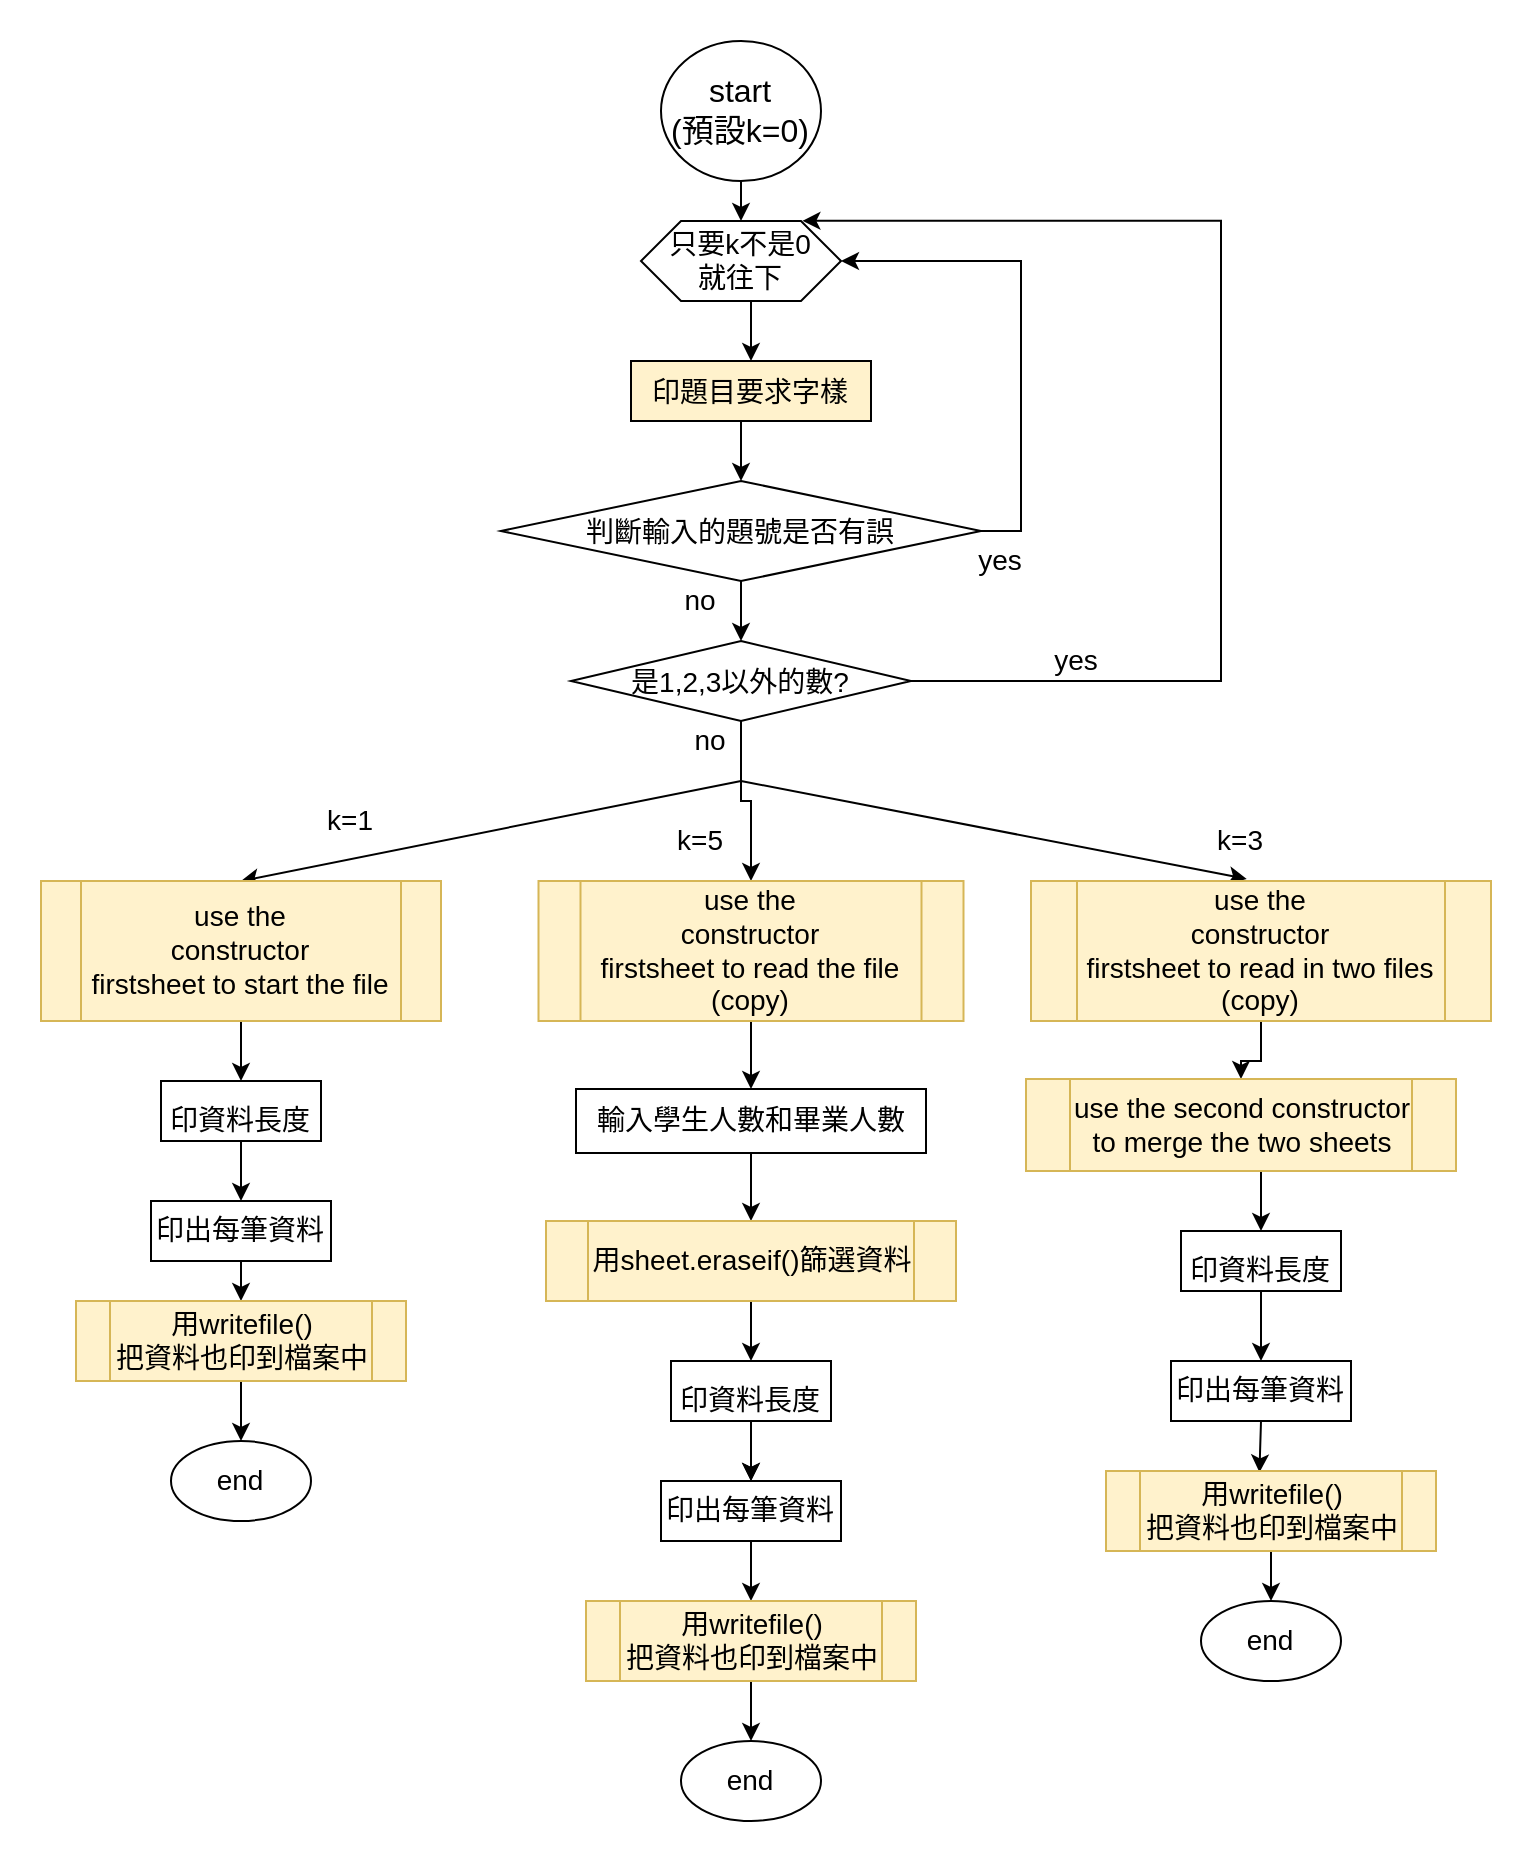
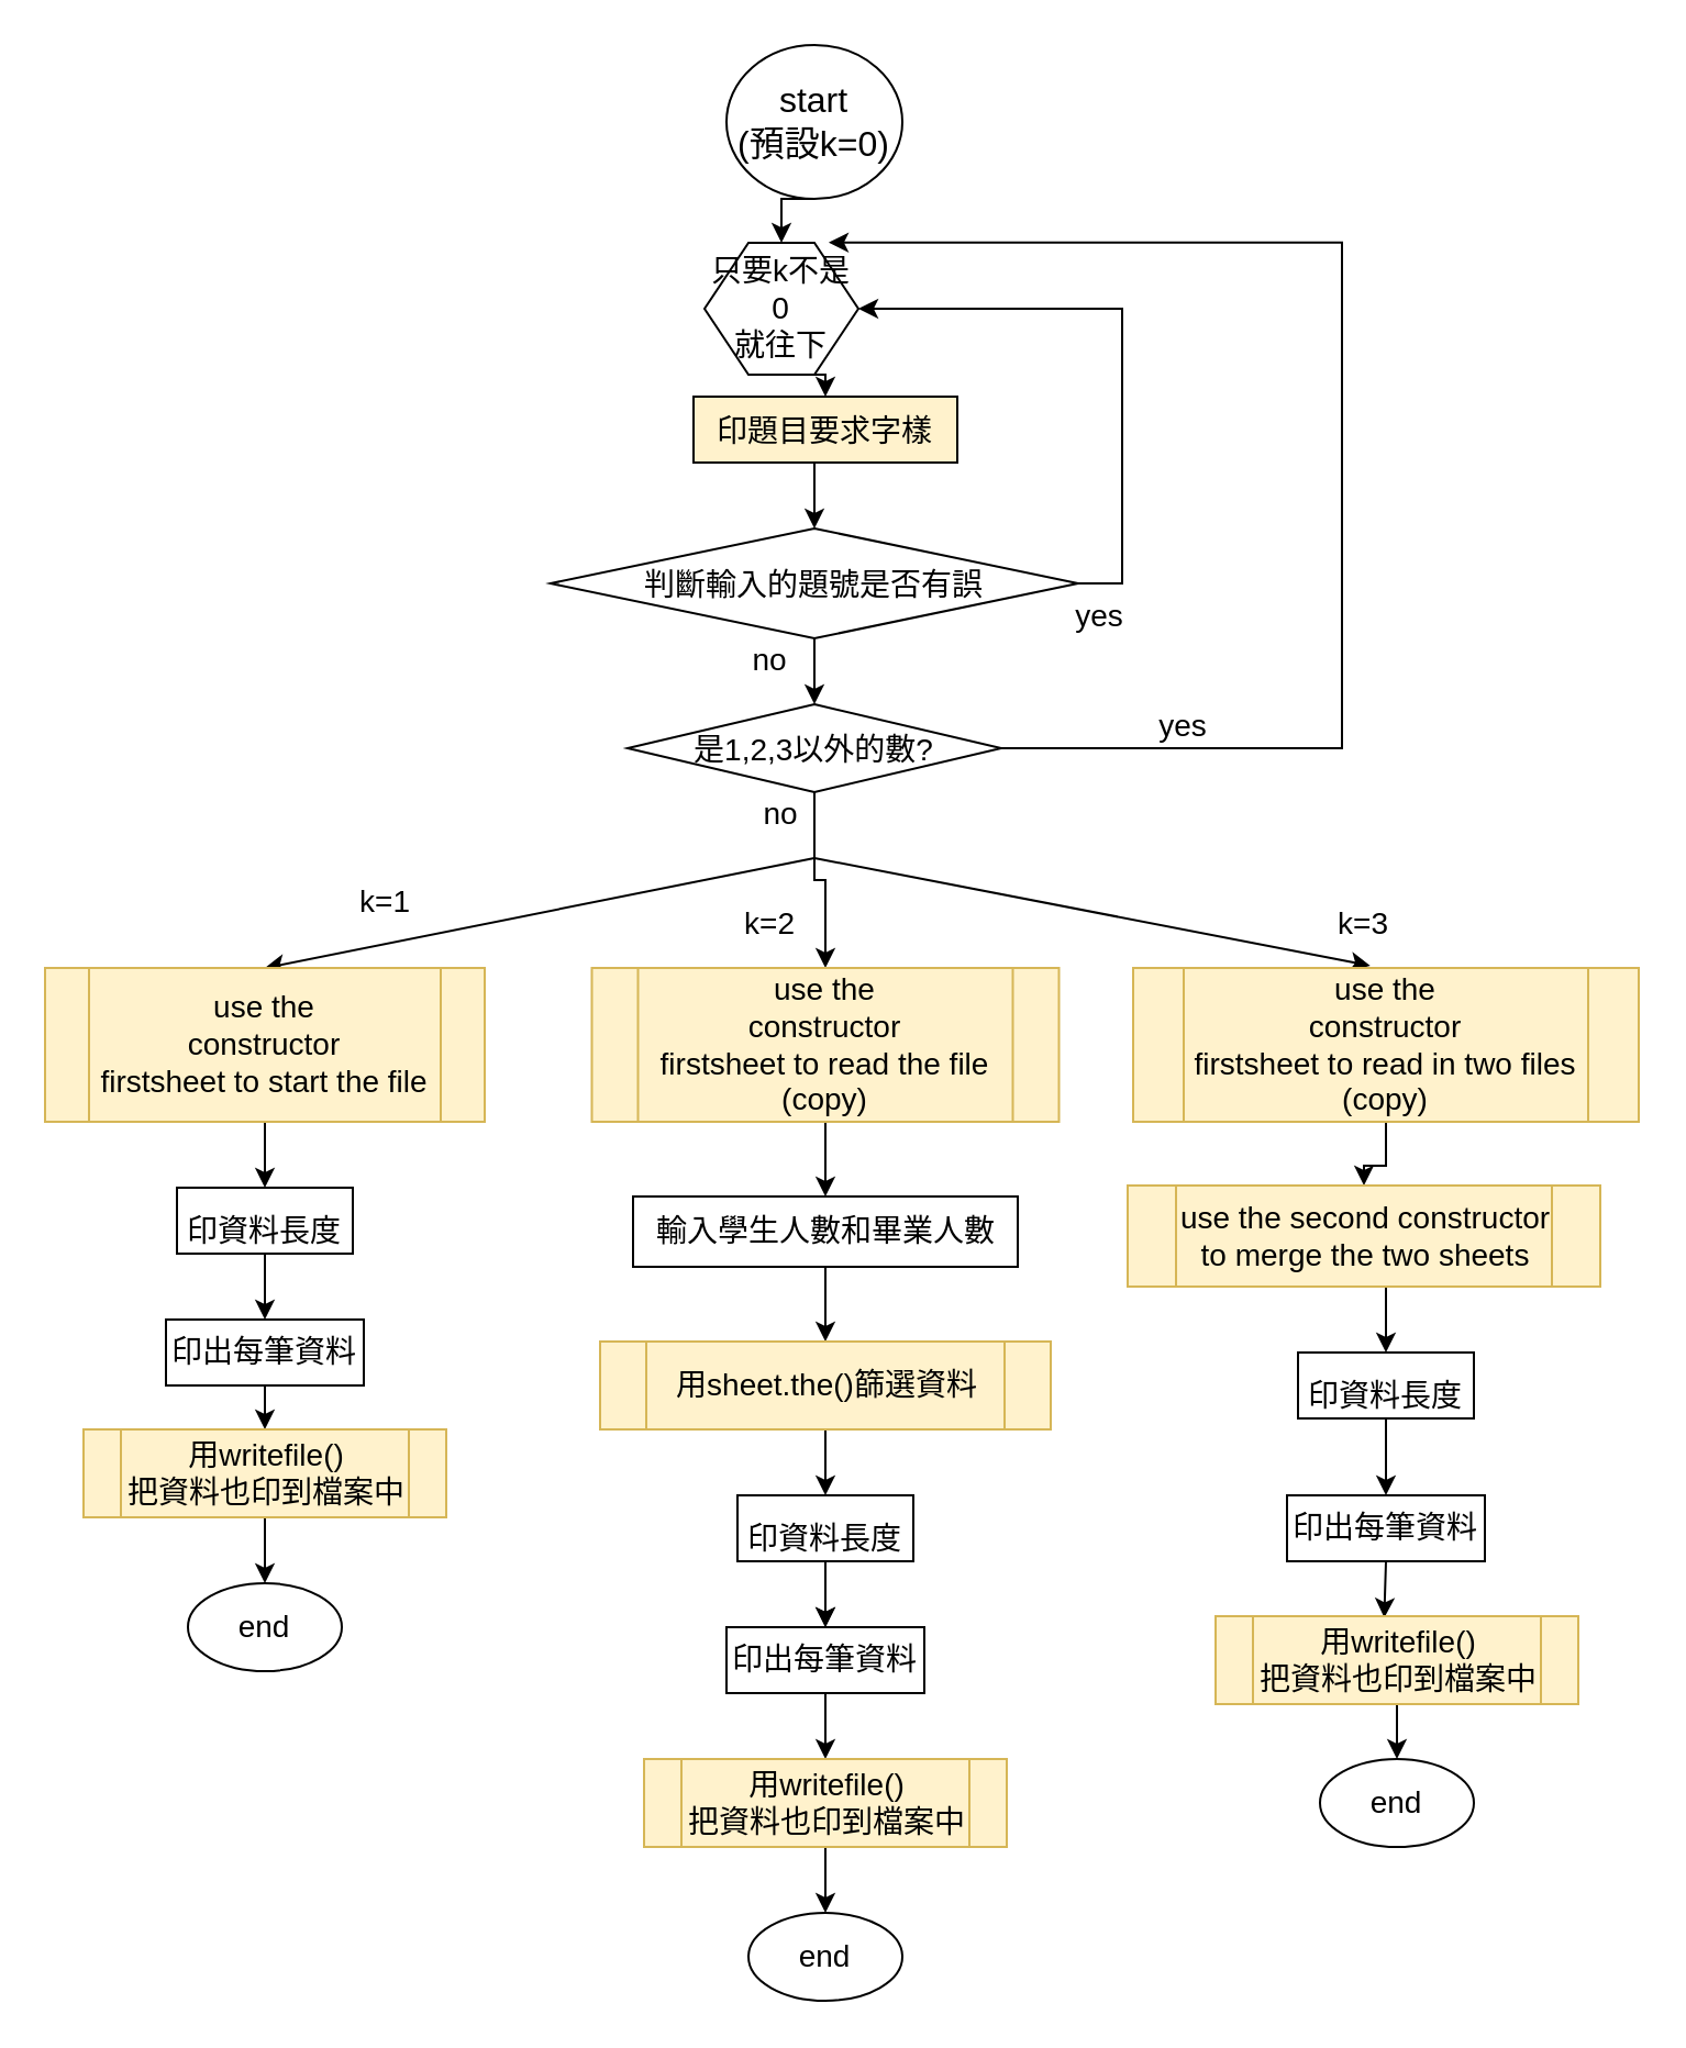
- <mxCell id="12" value="只要k不是0&lt;br&gt;就往下" style="shape=hexagon;perimeter=hexagonPerimeter2;whiteSpace=wrap;html=1;fixedSize=1;fontSize=14;" parent="1" vertex="1"><mxGeometry x="320" y="110" width="100" height="40" as="geometry" /></mxCell>
+ <mxCell id="12" value="只要k不是0&lt;br&gt;就往下" style="shape=hexagon;perimeter=hexagonPerimeter2;whiteSpace=wrap;html=1;fixedSize=1;fontSize=14;" parent="1" vertex="1"><mxGeometry x="320" y="110" width="70" height="60" as="geometry" /></mxCell>
- <mxCell id="43" value="k=5" style="text;html=1;strokeColor=none;fillColor=none;align=center;verticalAlign=middle;whiteSpace=wrap;rounded=0;fontSize=14;" vertex="1" parent="1"><mxGeometry x="335" y="410" width="30" height="20" as="geometry" /></mxCell>
+ <mxCell id="43" value="k=2" style="text;html=1;strokeColor=none;fillColor=none;align=center;verticalAlign=middle;whiteSpace=wrap;rounded=0;fontSize=14;" vertex="1" parent="1"><mxGeometry x="335" y="410" width="30" height="20" as="geometry" /></mxCell>
- <mxCell id="29" value="用sheet.eraseif()篩選資料" style="shape=process;whiteSpace=wrap;html=1;backgroundOutline=1;fontSize=14;fillColor=#fff2cc;strokeColor=#d6b656;" vertex="1" parent="1"><mxGeometry x="272.5" y="610" width="205" height="40" as="geometry" /></mxCell>
+ <mxCell id="29" value="用sheet.the()篩選資料" style="shape=process;whiteSpace=wrap;html=1;backgroundOutline=1;fontSize=14;fillColor=#fff2cc;strokeColor=#d6b656;" vertex="1" parent="1"><mxGeometry x="272.5" y="610" width="205" height="40" as="geometry" /></mxCell>
